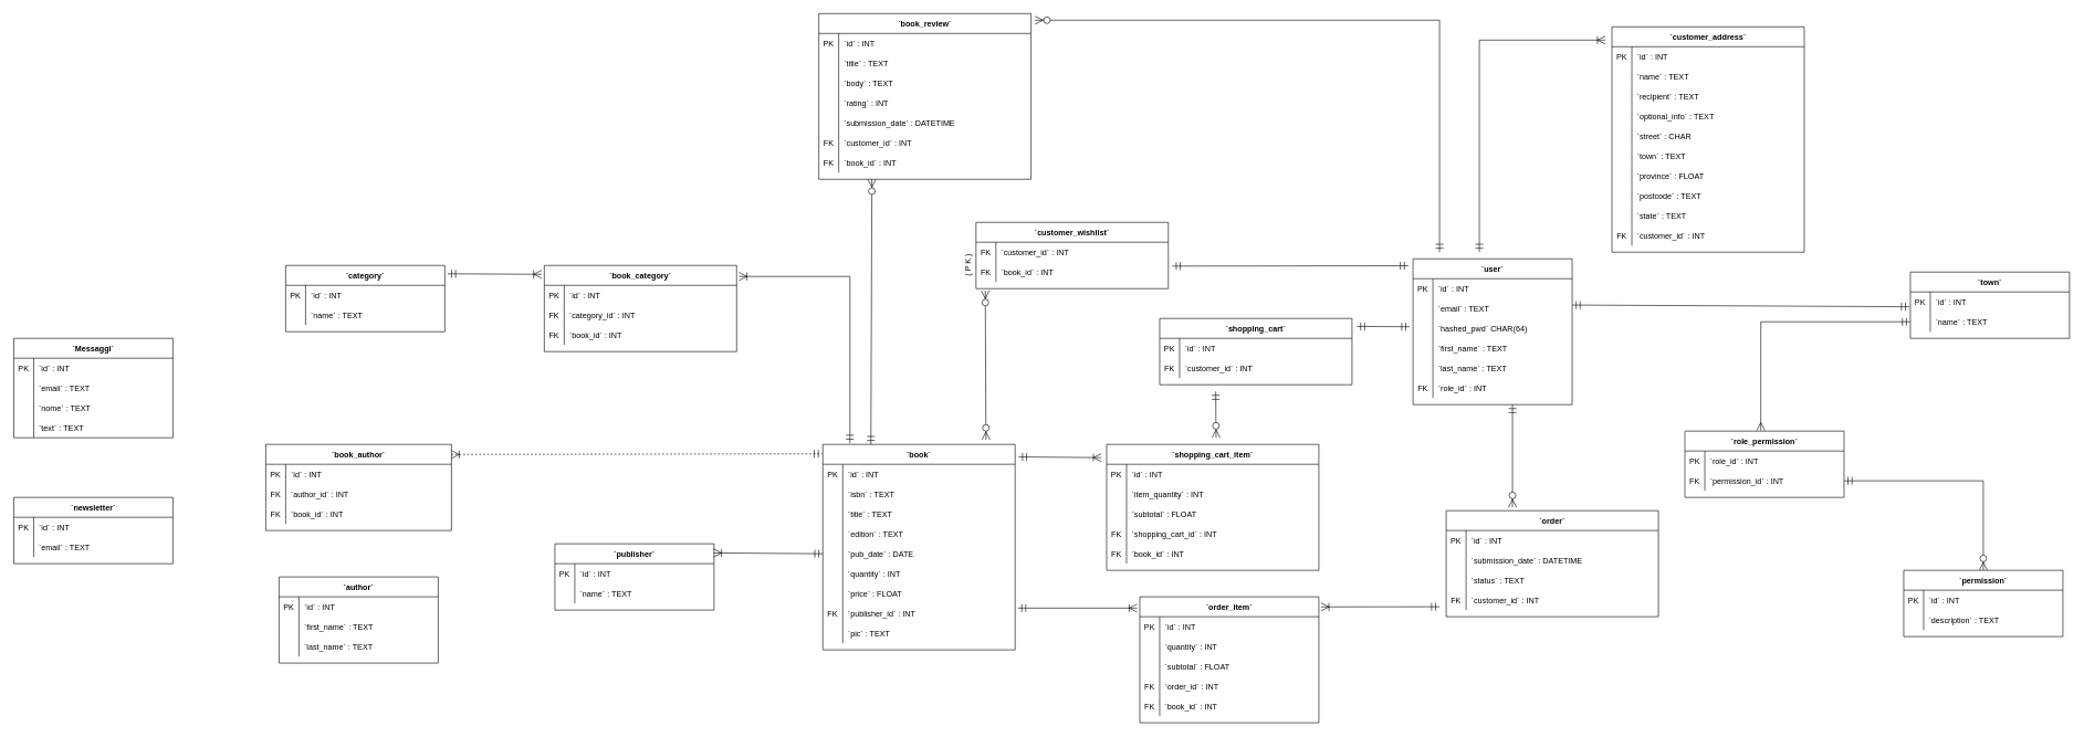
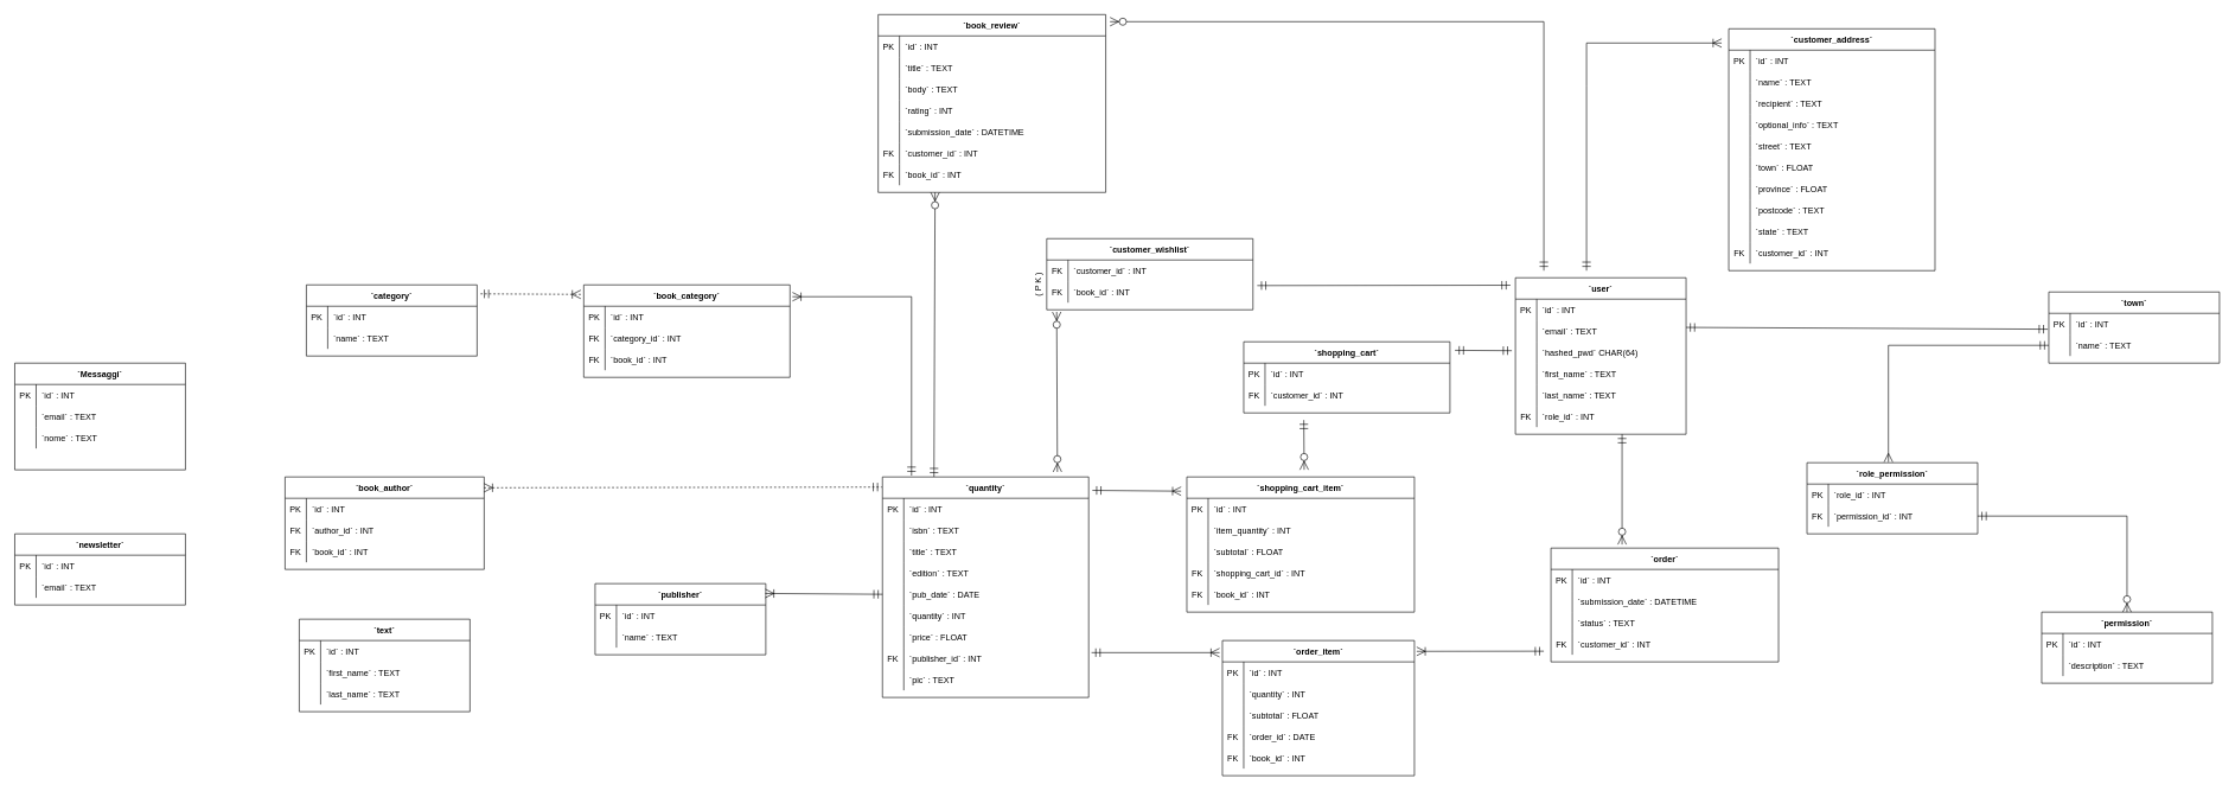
- <mxCell id="137" value="`street` : CHAR" style="shape=partialRectangle;overflow=hidden;connectable=0;fillColor=none;top=0;left=0;bottom=0;right=0;align=left;spacingLeft=6;" parent="135" vertex="1"><mxGeometry x="30" width="260" height="30" as="geometry" /></mxCell>
+ <mxCell id="137" value="`street` : TEXT" style="shape=partialRectangle;overflow=hidden;connectable=0;fillColor=none;top=0;left=0;bottom=0;right=0;align=left;spacingLeft=6;" parent="135" vertex="1"><mxGeometry x="30" width="260" height="30" as="geometry" /></mxCell>
- <mxCell id="140" value="`town` : TEXT" style="shape=partialRectangle;overflow=hidden;connectable=0;fillColor=none;top=0;left=0;bottom=0;right=0;align=left;spacingLeft=6;" parent="138" vertex="1"><mxGeometry x="30" width="260" height="30" as="geometry" /></mxCell>
+ <mxCell id="140" value="`town` : FLOAT" style="shape=partialRectangle;overflow=hidden;connectable=0;fillColor=none;top=0;left=0;bottom=0;right=0;align=left;spacingLeft=6;" parent="138" vertex="1"><mxGeometry x="30" width="260" height="30" as="geometry" /></mxCell>
- <mxCell id="222" value="" style="html=1;startArrow=ERoneToMany;startFill=0;endArrow=ERmandOne;endFill=0;rounded=0;exitX=-0.014;exitY=0.103;exitDx=0;exitDy=0;exitPerimeter=0;entryX=1.018;entryY=0.126;entryDx=0;entryDy=0;entryPerimeter=0;endSize=10;startSize=10;sourcePerimeterSpacing=0;" parent="1" source="64" target="96" edge="1"><mxGeometry width="100" relative="1" as="geometry"><mxPoint x="680" y="260" as="sourcePoint" /><mxPoint x="580" y="260" as="targetPoint" /></mxGeometry></mxCell>
+ <mxCell id="222" value="" style="html=1;startArrow=ERoneToMany;startFill=0;endArrow=ERmandOne;endFill=0;rounded=0;exitX=-0.014;exitY=0.103;exitDx=0;exitDy=0;exitPerimeter=0;entryX=1.018;entryY=0.126;entryDx=0;entryDy=0;entryPerimeter=0;endSize=10;startSize=10;sourcePerimeterSpacing=0;dashed=1;" parent="1" source="64" target="96" edge="1"><mxGeometry width="100" relative="1" as="geometry"><mxPoint x="680" y="260" as="sourcePoint" /><mxPoint x="580" y="260" as="targetPoint" /></mxGeometry></mxCell>
- <mxCell id="14" value="`text` : TEXT" style="shape=partialRectangle;overflow=hidden;connectable=0;fillColor=none;top=0;left=0;bottom=0;right=0;align=left;spacingLeft=6;" parent="12" vertex="1"><mxGeometry x="30" width="210" height="30" as="geometry" /></mxCell>
- <mxCell id="26" value="`book`" style="shape=table;startSize=30;container=1;collapsible=1;childLayout=tableLayout;fixedRows=1;rowLines=0;fontStyle=1;align=center;resizeLast=1;" parent="1" vertex="1"><mxGeometry x="1240" y="670" width="290" height="310" as="geometry" /></mxCell>
+ <mxCell id="26" value="`quantity`" style="shape=table;startSize=30;container=1;collapsible=1;childLayout=tableLayout;fixedRows=1;rowLines=0;fontStyle=1;align=center;resizeLast=1;" parent="1" vertex="1"><mxGeometry x="1240" y="670" width="290" height="310" as="geometry" /></mxCell>
- <mxCell id="15" value="`author`" style="shape=table;startSize=30;container=1;collapsible=1;childLayout=tableLayout;fixedRows=1;rowLines=0;fontStyle=1;align=center;resizeLast=1;" parent="1" vertex="1"><mxGeometry x="420" y="870" width="240" height="130" as="geometry" /></mxCell>
+ <mxCell id="15" value="`text`" style="shape=table;startSize=30;container=1;collapsible=1;childLayout=tableLayout;fixedRows=1;rowLines=0;fontStyle=1;align=center;resizeLast=1;" parent="1" vertex="1"><mxGeometry x="420" y="870" width="240" height="130" as="geometry" /></mxCell>
- <mxCell id="178" value="`order_id` : INT" style="shape=partialRectangle;overflow=hidden;connectable=0;fillColor=none;top=0;left=0;bottom=0;right=0;align=left;spacingLeft=6;" parent="176" vertex="1"><mxGeometry x="30" width="240" height="30" as="geometry" /></mxCell>
+ <mxCell id="178" value="`order_id` : DATE" style="shape=partialRectangle;overflow=hidden;connectable=0;fillColor=none;top=0;left=0;bottom=0;right=0;align=left;spacingLeft=6;" parent="176" vertex="1"><mxGeometry x="30" width="240" height="30" as="geometry" /></mxCell>
